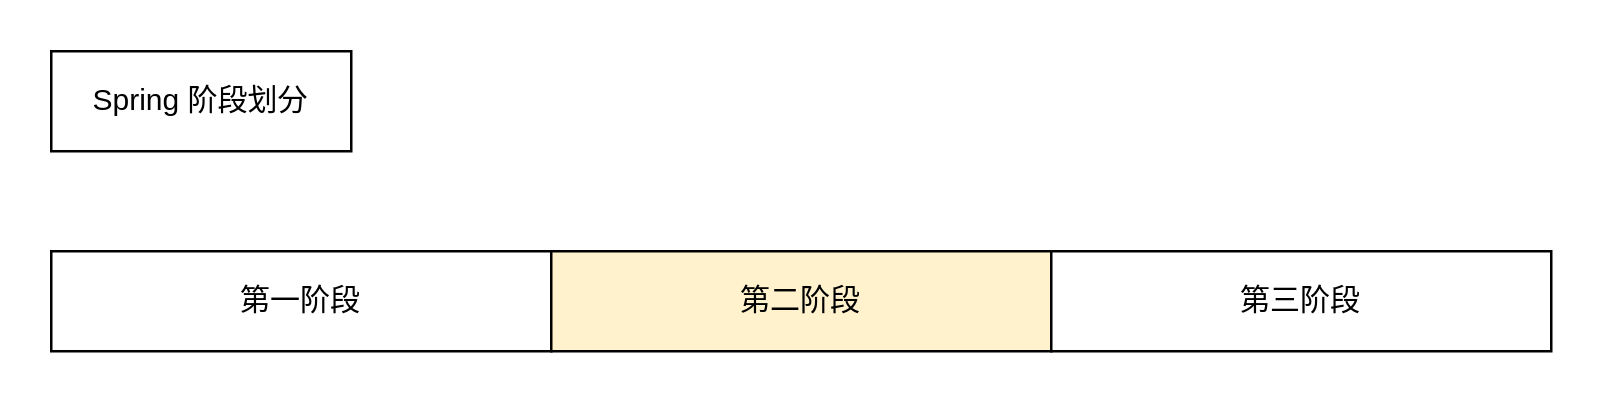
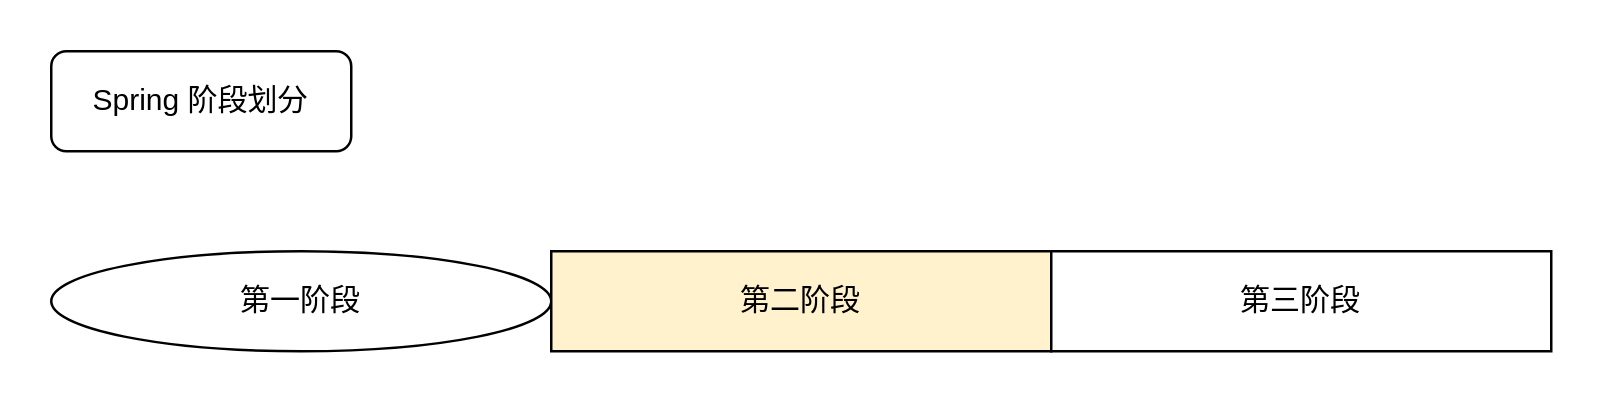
- <mxCell id="2" value="Spring 阶段划分" style="whiteSpace=wrap;html=1;rounded=0;" vertex="1" parent="1"><mxGeometry x="20" y="20" width="120" height="40" as="geometry" /></mxCell>
+ <mxCell id="2" value="Spring 阶段划分" style="rounded=1;whiteSpace=wrap;html=1;" vertex="1" parent="1"><mxGeometry x="20" y="20" width="120" height="40" as="geometry" /></mxCell>
- <mxCell id="3" value="第一阶段" style="rounded=0;whiteSpace=wrap;html=1;" vertex="1" parent="1"><mxGeometry x="20" y="100" width="200" height="40" as="geometry" /></mxCell>
+ <mxCell id="3" value="第一阶段" style="ellipse;whiteSpace=wrap;html=1;" vertex="1" parent="1"><mxGeometry x="20" y="100" width="200" height="40" as="geometry" /></mxCell>
